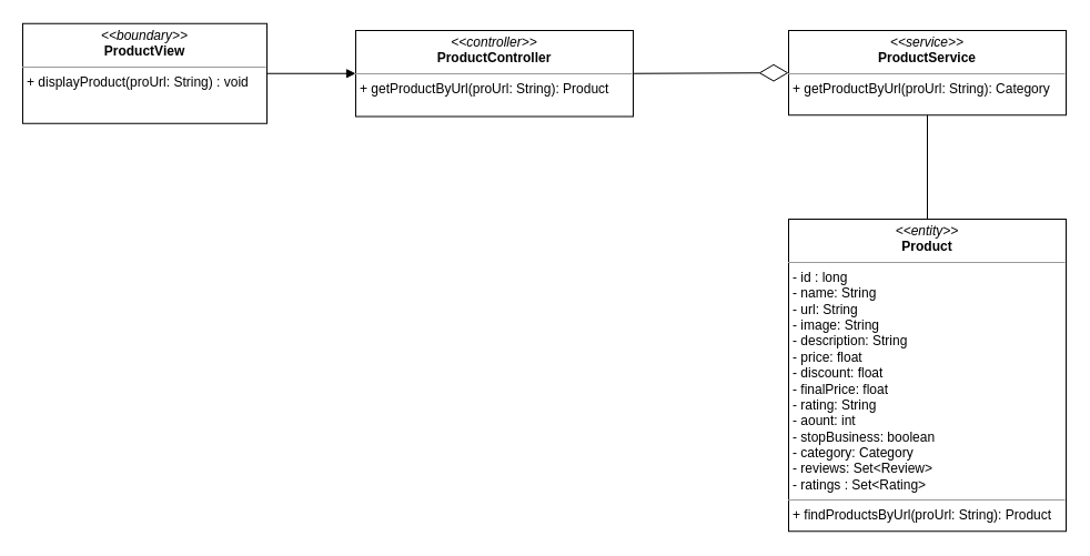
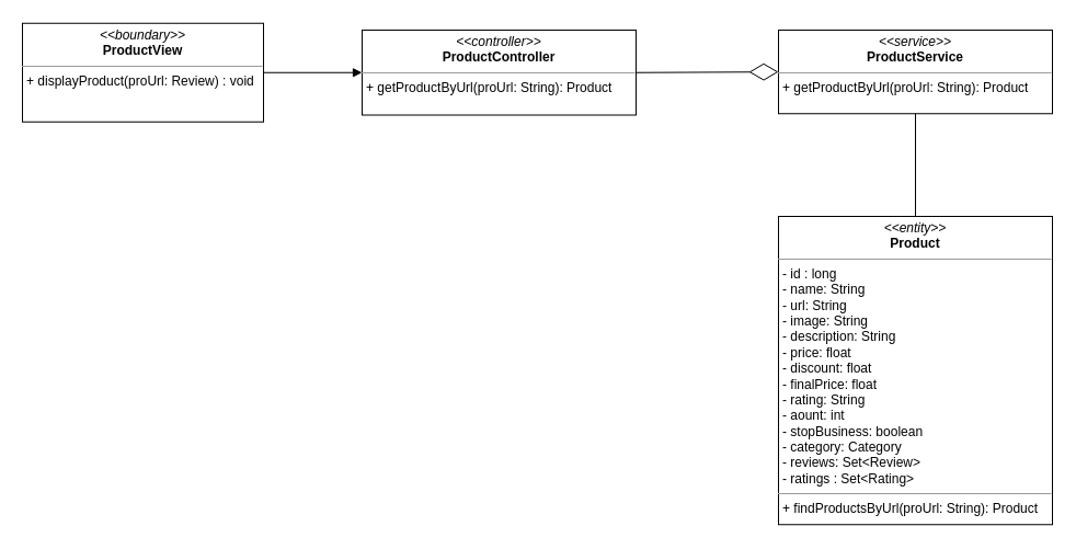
- <mxCell id="2" value="&lt;p style=&quot;margin: 0px ; margin-top: 4px ; text-align: center&quot;&gt;&lt;i&gt;&amp;lt;&amp;lt;boundary&amp;gt;&amp;gt;&lt;/i&gt;&lt;br&gt;&lt;b&gt;ProductView&lt;/b&gt;&lt;/p&gt;&lt;hr size=&quot;1&quot;&gt;&lt;p style=&quot;margin: 0px ; margin-left: 4px&quot;&gt;&lt;span&gt;+ displayProduct(proUrl: String) : void&lt;/span&gt;&lt;/p&gt;" style="verticalAlign=top;align=left;overflow=fill;fontSize=12;fontFamily=Helvetica;html=1;" vertex="1" parent="1"><mxGeometry x="20" y="20.75" width="220" height="90" as="geometry" /></mxCell>
+ <mxCell id="2" value="&lt;p style=&quot;margin: 0px ; margin-top: 4px ; text-align: center&quot;&gt;&lt;i&gt;&amp;lt;&amp;lt;boundary&amp;gt;&amp;gt;&lt;/i&gt;&lt;br&gt;&lt;b&gt;ProductView&lt;/b&gt;&lt;/p&gt;&lt;hr size=&quot;1&quot;&gt;&lt;p style=&quot;margin: 0px ; margin-left: 4px&quot;&gt;&lt;span&gt;+ displayProduct(proUrl: Review) : void&lt;/span&gt;&lt;/p&gt;" style="verticalAlign=top;align=left;overflow=fill;fontSize=12;fontFamily=Helvetica;html=1;" vertex="1" parent="1"><mxGeometry x="20" y="20.75" width="220" height="90" as="geometry" /></mxCell>
- <mxCell id="5" value="&lt;p style=&quot;margin: 0px ; margin-top: 4px ; text-align: center&quot;&gt;&lt;i&gt;&amp;lt;&amp;lt;service&amp;gt;&amp;gt;&lt;/i&gt;&lt;br&gt;&lt;b&gt;ProductService&lt;/b&gt;&lt;/p&gt;&lt;hr size=&quot;1&quot;&gt;&lt;p style=&quot;margin: 0px ; margin-left: 4px&quot;&gt;+ getProductByUrl(proUrl: String): Category&lt;/p&gt;" style="verticalAlign=top;align=left;overflow=fill;fontSize=12;fontFamily=Helvetica;html=1;" vertex="1" parent="1"><mxGeometry x="710" y="27" width="250" height="76.25" as="geometry" /></mxCell>
+ <mxCell id="5" value="&lt;p style=&quot;margin: 0px ; margin-top: 4px ; text-align: center&quot;&gt;&lt;i&gt;&amp;lt;&amp;lt;service&amp;gt;&amp;gt;&lt;/i&gt;&lt;br&gt;&lt;b&gt;ProductService&lt;/b&gt;&lt;/p&gt;&lt;hr size=&quot;1&quot;&gt;&lt;p style=&quot;margin: 0px ; margin-left: 4px&quot;&gt;+ getProductByUrl(proUrl: String): Product&lt;/p&gt;" style="verticalAlign=top;align=left;overflow=fill;fontSize=12;fontFamily=Helvetica;html=1;" vertex="1" parent="1"><mxGeometry x="710" y="27" width="250" height="76.25" as="geometry" /></mxCell>
- <mxCell id="3" value="&lt;p style=&quot;margin: 0px ; margin-top: 4px ; text-align: center&quot;&gt;&lt;i&gt;&amp;lt;&amp;lt;controller&amp;gt;&amp;gt;&lt;/i&gt;&lt;br&gt;&lt;b&gt;ProductController&lt;/b&gt;&lt;/p&gt;&lt;hr size=&quot;1&quot;&gt;&lt;p style=&quot;margin: 0px ; margin-left: 4px&quot;&gt;+ getProductByUrl(proUrl: String): Product&lt;/p&gt;" style="verticalAlign=top;align=left;overflow=fill;fontSize=12;fontFamily=Helvetica;html=1;" vertex="1" parent="1"><mxGeometry x="320" y="27" width="250" height="77.5" as="geometry" /></mxCell>
+ <mxCell id="3" value="&lt;p style=&quot;margin: 0px ; margin-top: 4px ; text-align: center&quot;&gt;&lt;i&gt;&amp;lt;&amp;lt;controller&amp;gt;&amp;gt;&lt;/i&gt;&lt;br&gt;&lt;b&gt;ProductController&lt;/b&gt;&lt;/p&gt;&lt;hr size=&quot;1&quot;&gt;&lt;p style=&quot;margin: 0px ; margin-left: 4px&quot;&gt;+ getProductByUrl(proUrl: String): Product&lt;/p&gt;" style="verticalAlign=top;align=left;overflow=fill;fontSize=12;fontFamily=Helvetica;html=1;" vertex="1" parent="1"><mxGeometry x="330" y="27" width="250" height="77.5" as="geometry" /></mxCell>
